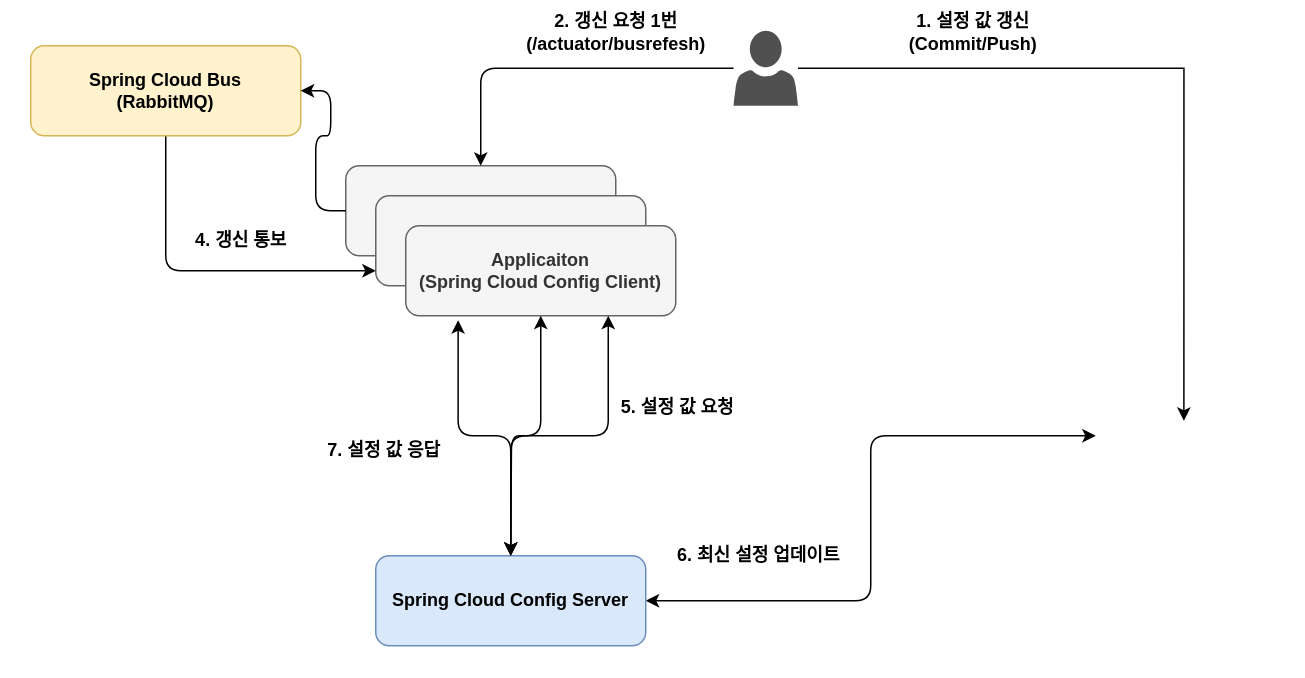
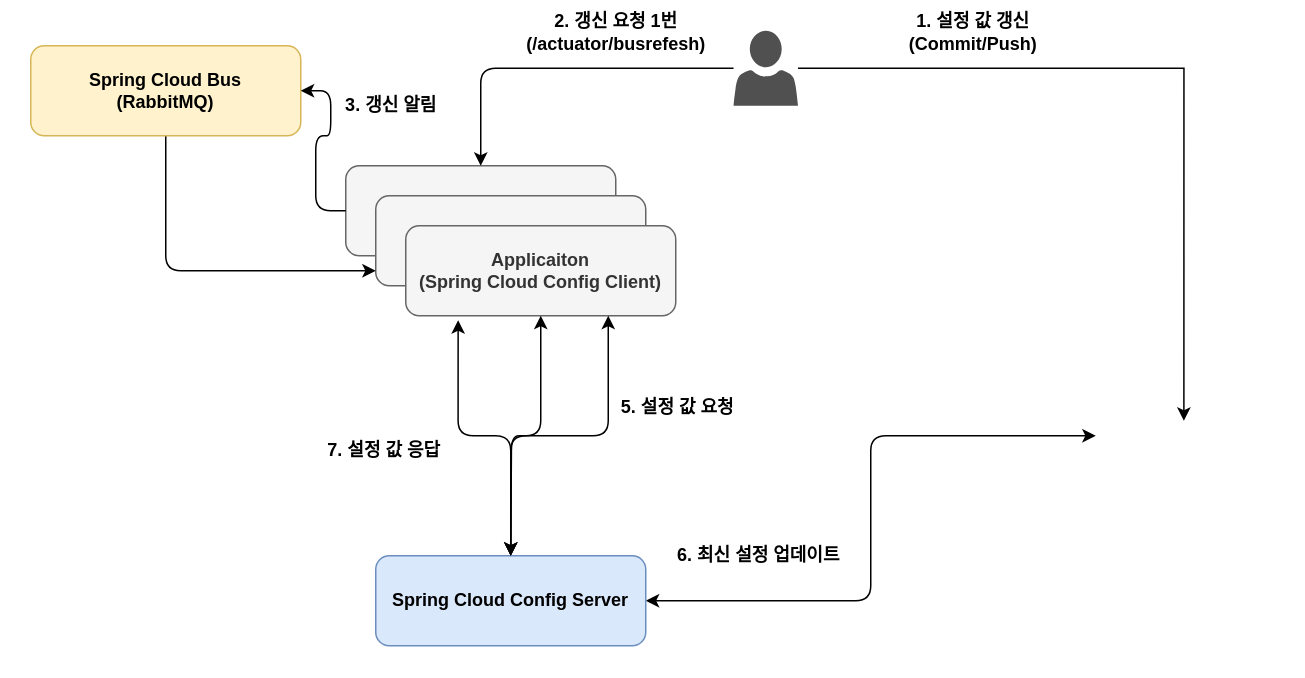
+ <mxCell id="26" value="&lt;b&gt;3. 갱신 알림&lt;/b&gt;" style="text;html=1;align=center;verticalAlign=middle;resizable=0;points=[];autosize=1;strokeColor=none;" vertex="1" parent="1"><mxGeometry x="220" y="60" width="80" height="20" as="geometry" /></mxCell>
- <mxCell id="23" value="&lt;b&gt;4. 갱신 통보&lt;/b&gt;" style="text;html=1;align=center;verticalAlign=middle;resizable=0;points=[];autosize=1;strokeColor=none;" parent="1" vertex="1"><mxGeometry x="120" y="150" width="80" height="20" as="geometry" /></mxCell>
